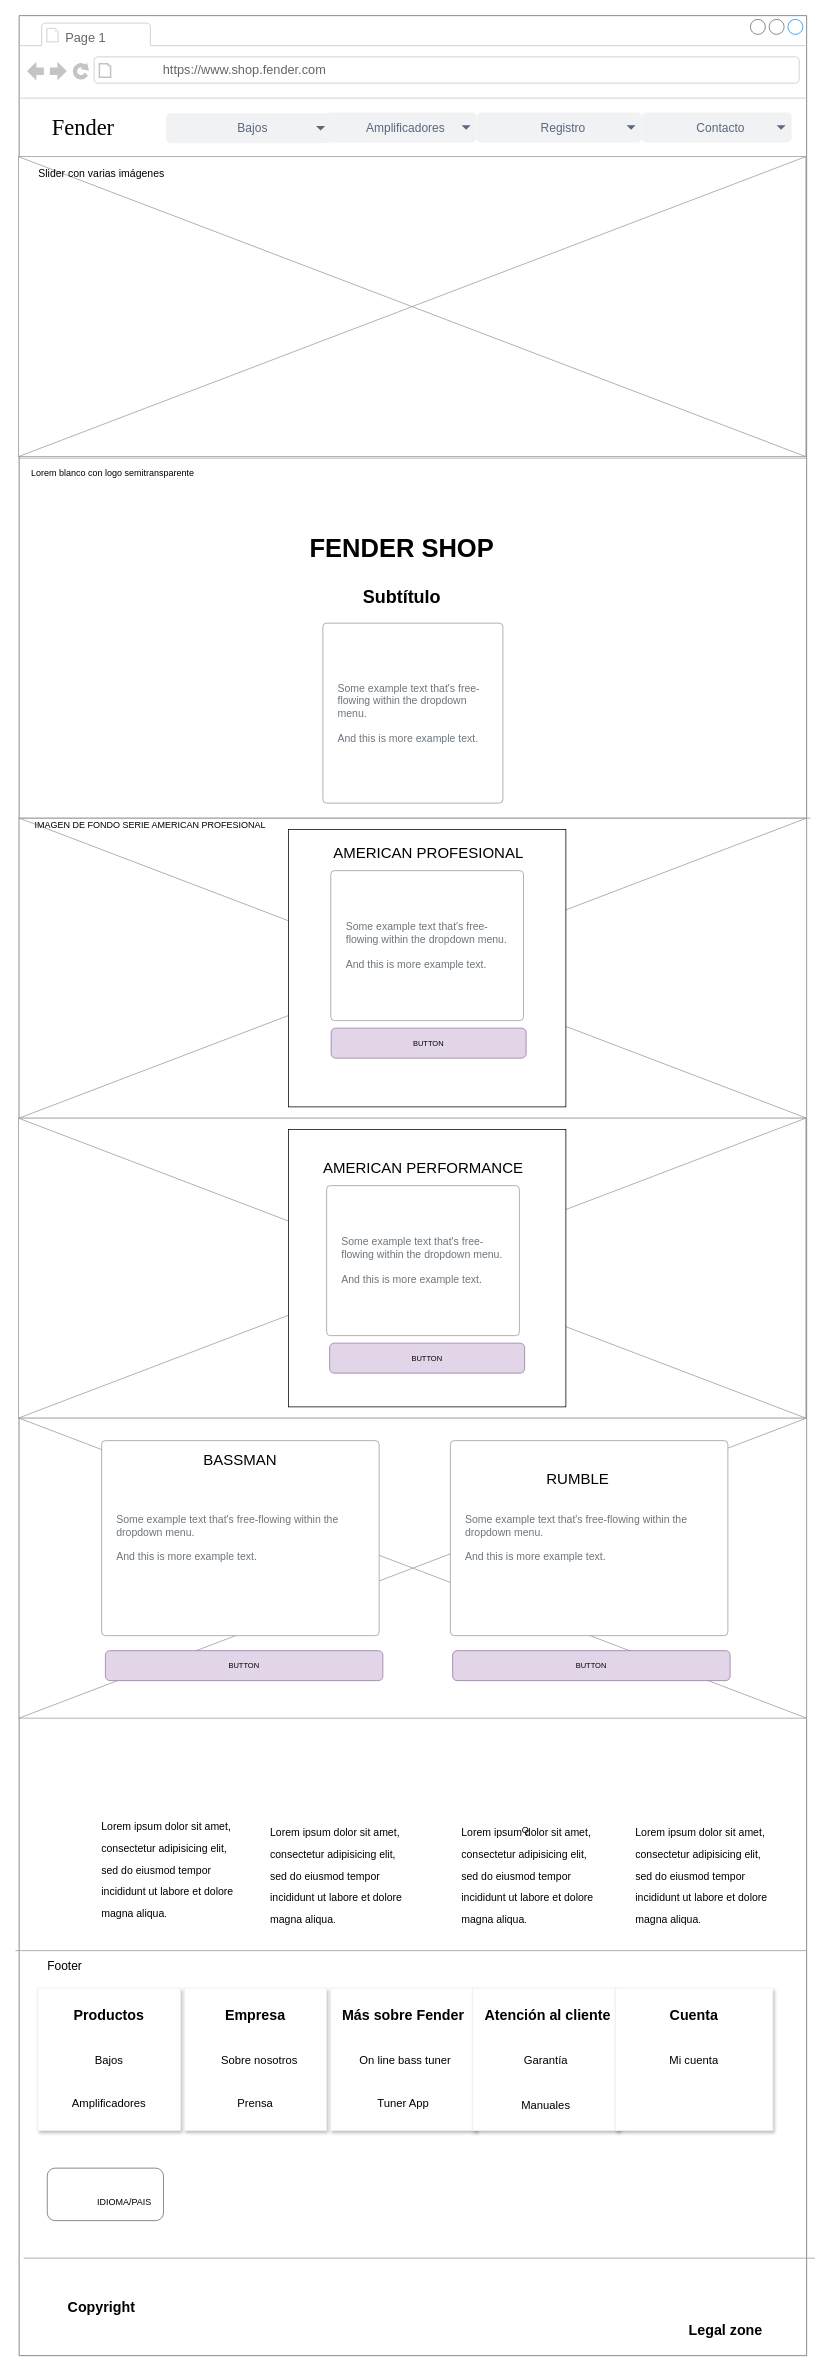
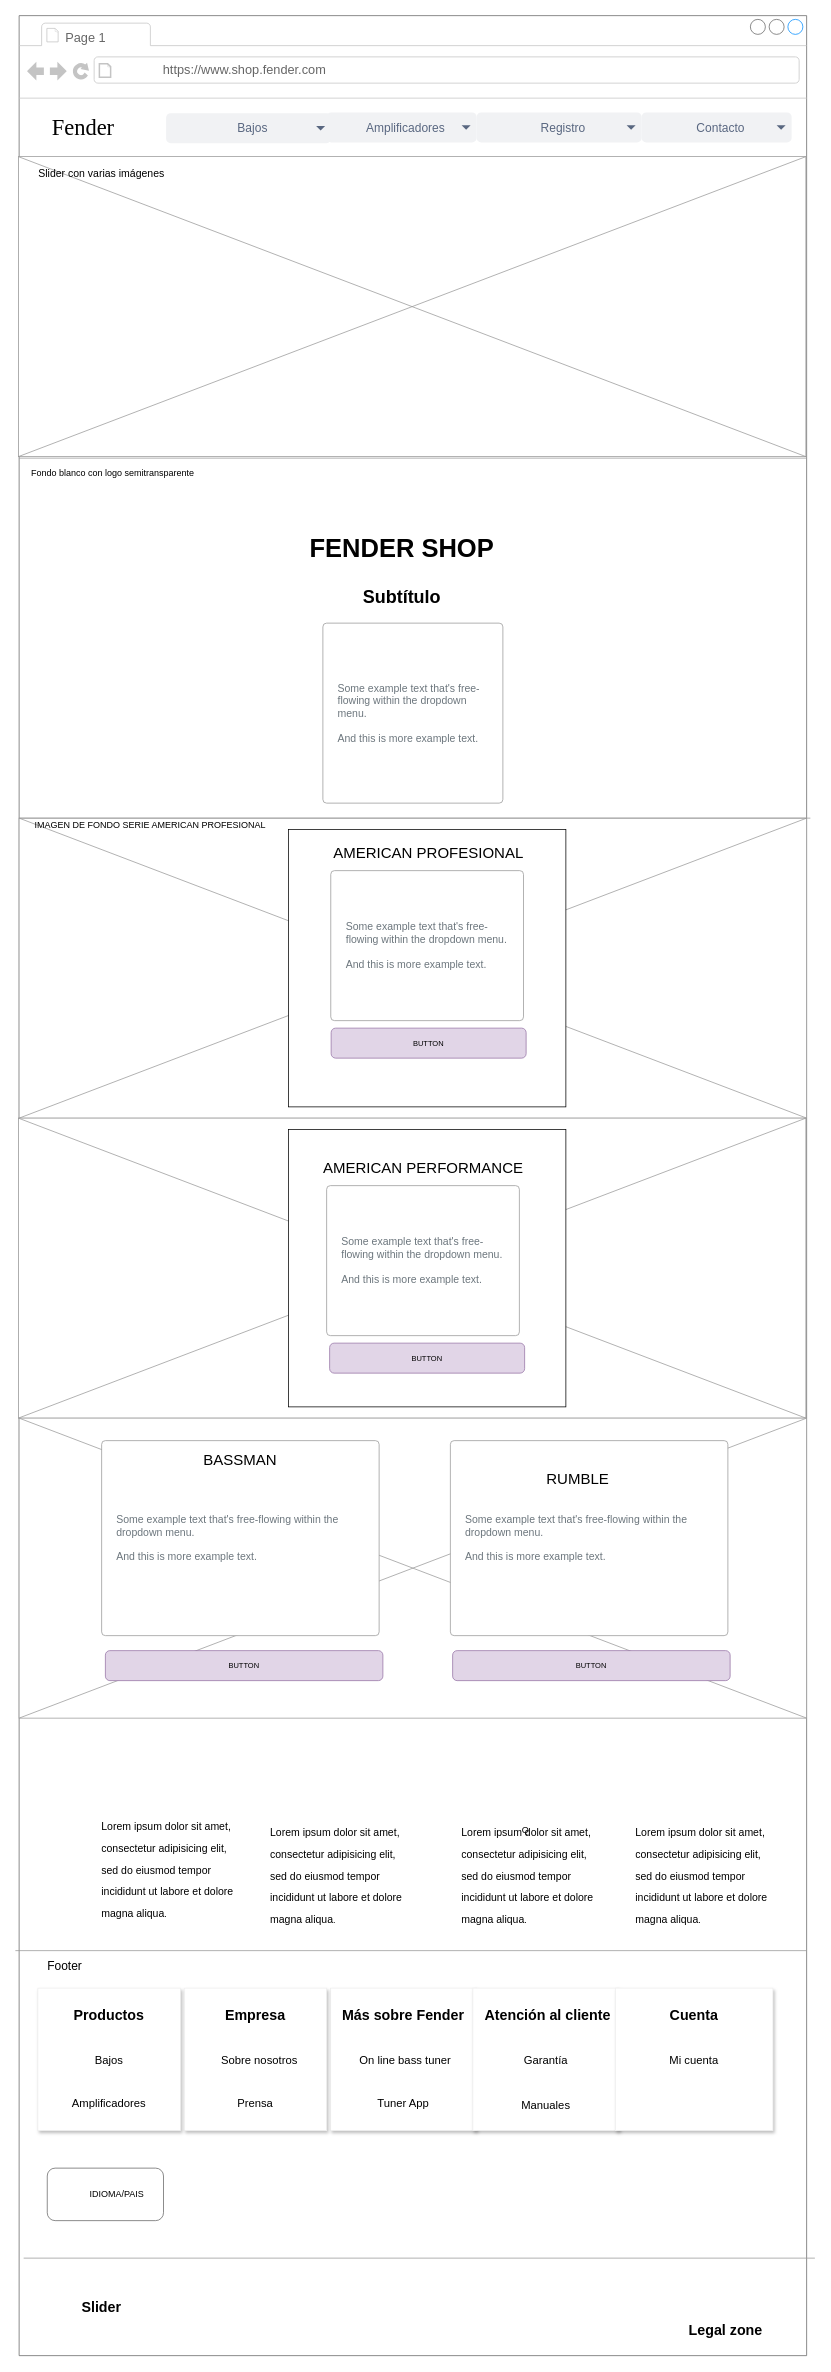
- <mxCell id="61" value="Lorem blanco con logo semitransparente" style="text;html=1;strokeColor=none;fillColor=none;align=center;verticalAlign=middle;whiteSpace=wrap;rounded=0;" vertex="1" parent="1"><mxGeometry x="40" y="620" width="220" height="20" as="geometry" /></mxCell>
+ <mxCell id="61" value="Fondo blanco con logo semitransparente" style="text;html=1;strokeColor=none;fillColor=none;align=center;verticalAlign=middle;whiteSpace=wrap;rounded=0;" vertex="1" parent="1"><mxGeometry x="40" y="620" width="220" height="20" as="geometry" /></mxCell>
- <mxCell id="51" value="IDIOMA/PAIS" style="text;html=1;strokeColor=none;fillColor=none;align=center;verticalAlign=middle;whiteSpace=wrap;rounded=0;" vertex="1" parent="2"><mxGeometry x="97.5" y="2900" width="85" height="30" as="geometry" /></mxCell>
+ <mxCell id="51" value="IDIOMA/PAIS" style="text;html=1;strokeColor=none;fillColor=none;align=center;verticalAlign=middle;whiteSpace=wrap;rounded=0;" vertex="1" parent="2"><mxGeometry x="87.5" y="2890" width="85" height="30" as="geometry" /></mxCell>
- <mxCell id="56" value="Copyright" style="text;fontSize=19;fontColor=#000000;align=center;spacing=16;verticalAlign=middle;fontStyle=1;resizeWidth=1;" vertex="1" parent="2"><mxGeometry x="15" y="3020.0" width="190" height="68" as="geometry" /></mxCell>
+ <mxCell id="56" value="Slider" style="text;fontSize=19;fontColor=#000000;align=center;spacing=16;verticalAlign=middle;fontStyle=1;resizeWidth=1;" vertex="1" parent="2"><mxGeometry x="15" y="3020.0" width="190" height="68" as="geometry" /></mxCell>
